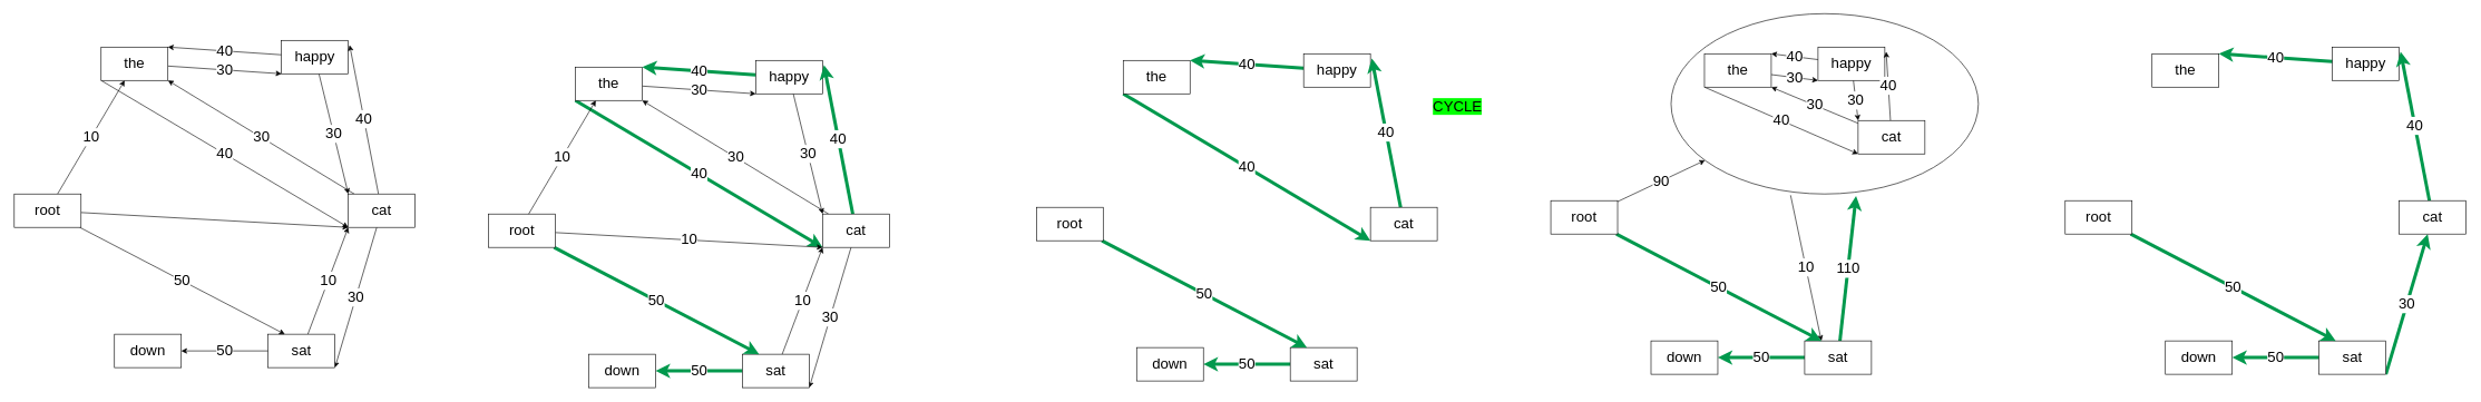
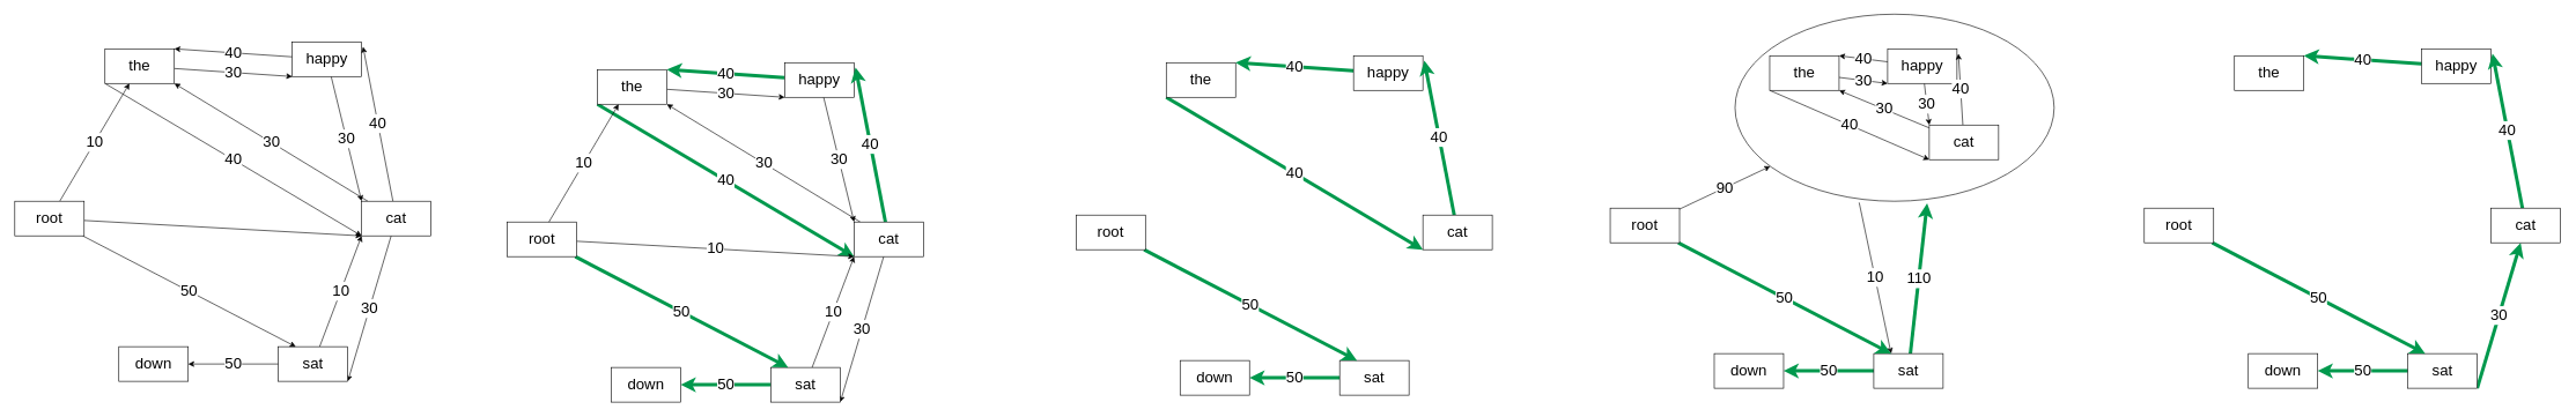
- <mxCell id="50" value="&lt;span style=&quot;background-color: rgb(0 , 255 , 0)&quot;&gt;CYCLE&lt;/span&gt;" style="text;html=1;align=center;verticalAlign=middle;resizable=0;points=[];autosize=1;fontSize=22;" vertex="1" parent="1"><mxGeometry x="2135" y="145" width="90" height="30" as="geometry" /></mxCell>
